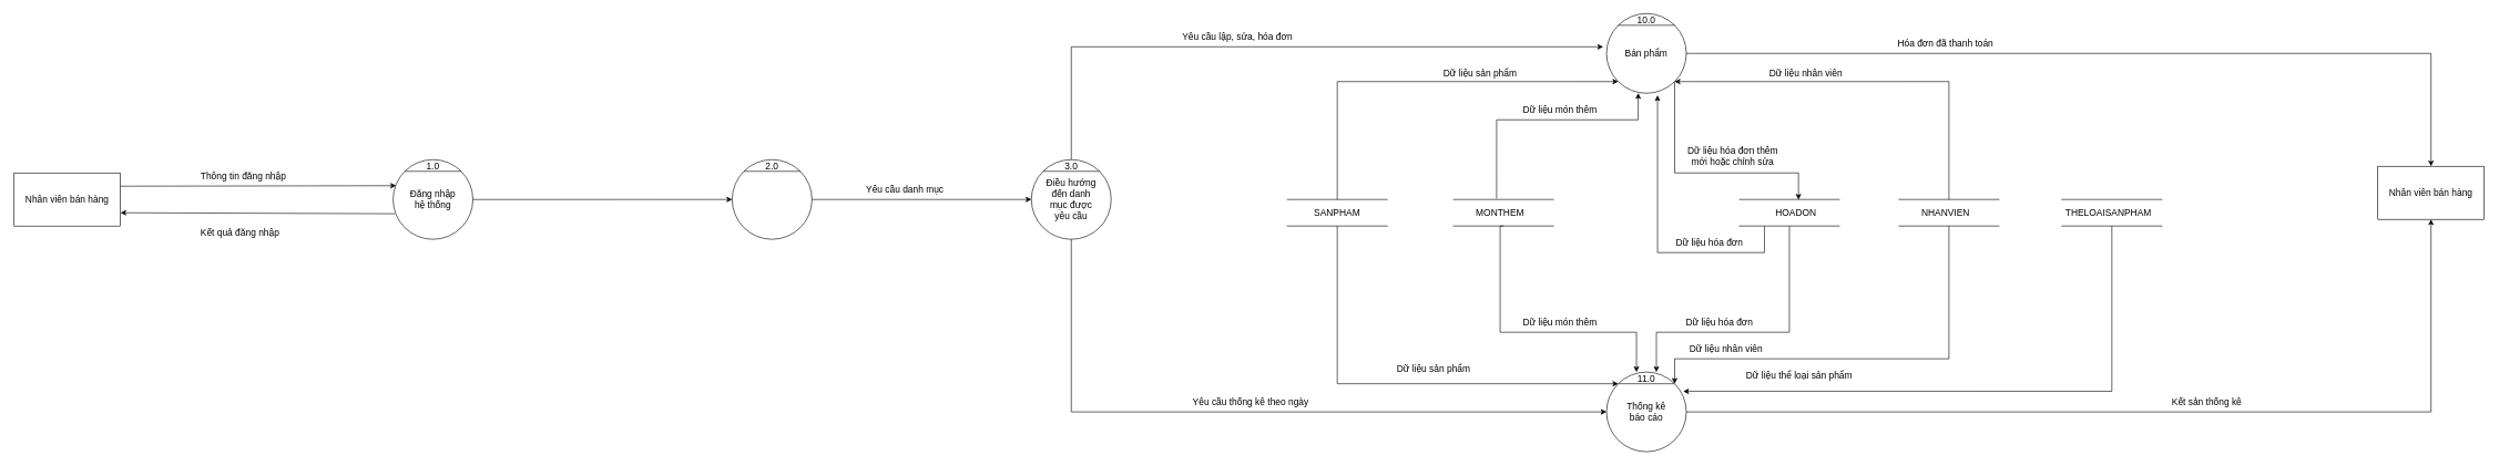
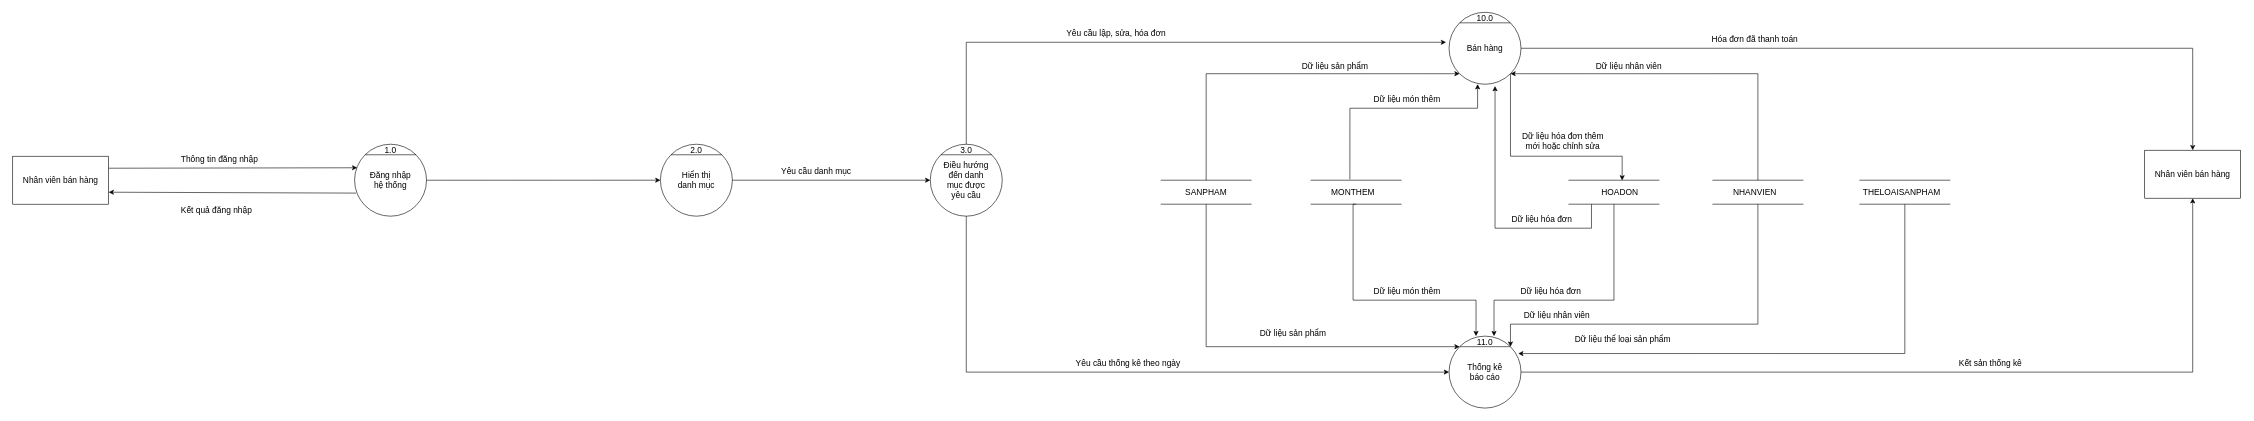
- <mxCell id="29" value="&lt;font style=&quot;font-size: 14px&quot;&gt;Bán phẩm&lt;/font&gt;" style="text;html=1;strokeColor=none;fillColor=none;align=center;verticalAlign=middle;whiteSpace=wrap;rounded=0;" vertex="1" parent="1"><mxGeometry x="2435" y="65" width="80" height="30" as="geometry" /></mxCell>
+ <mxCell id="29" value="&lt;font style=&quot;font-size: 14px&quot;&gt;Bán hàng&lt;/font&gt;" style="text;html=1;strokeColor=none;fillColor=none;align=center;verticalAlign=middle;whiteSpace=wrap;rounded=0;" vertex="1" parent="1"><mxGeometry x="2435" y="65" width="80" height="30" as="geometry" /></mxCell>
+ <mxCell id="19" value="&lt;font style=&quot;font-size: 14px&quot;&gt;Hiển thị danh mục&lt;/font&gt;" style="text;html=1;strokeColor=none;fillColor=none;align=center;verticalAlign=middle;whiteSpace=wrap;rounded=0;" vertex="1" parent="1"><mxGeometry x="1120" y="285" width="80" height="30" as="geometry" /></mxCell>
